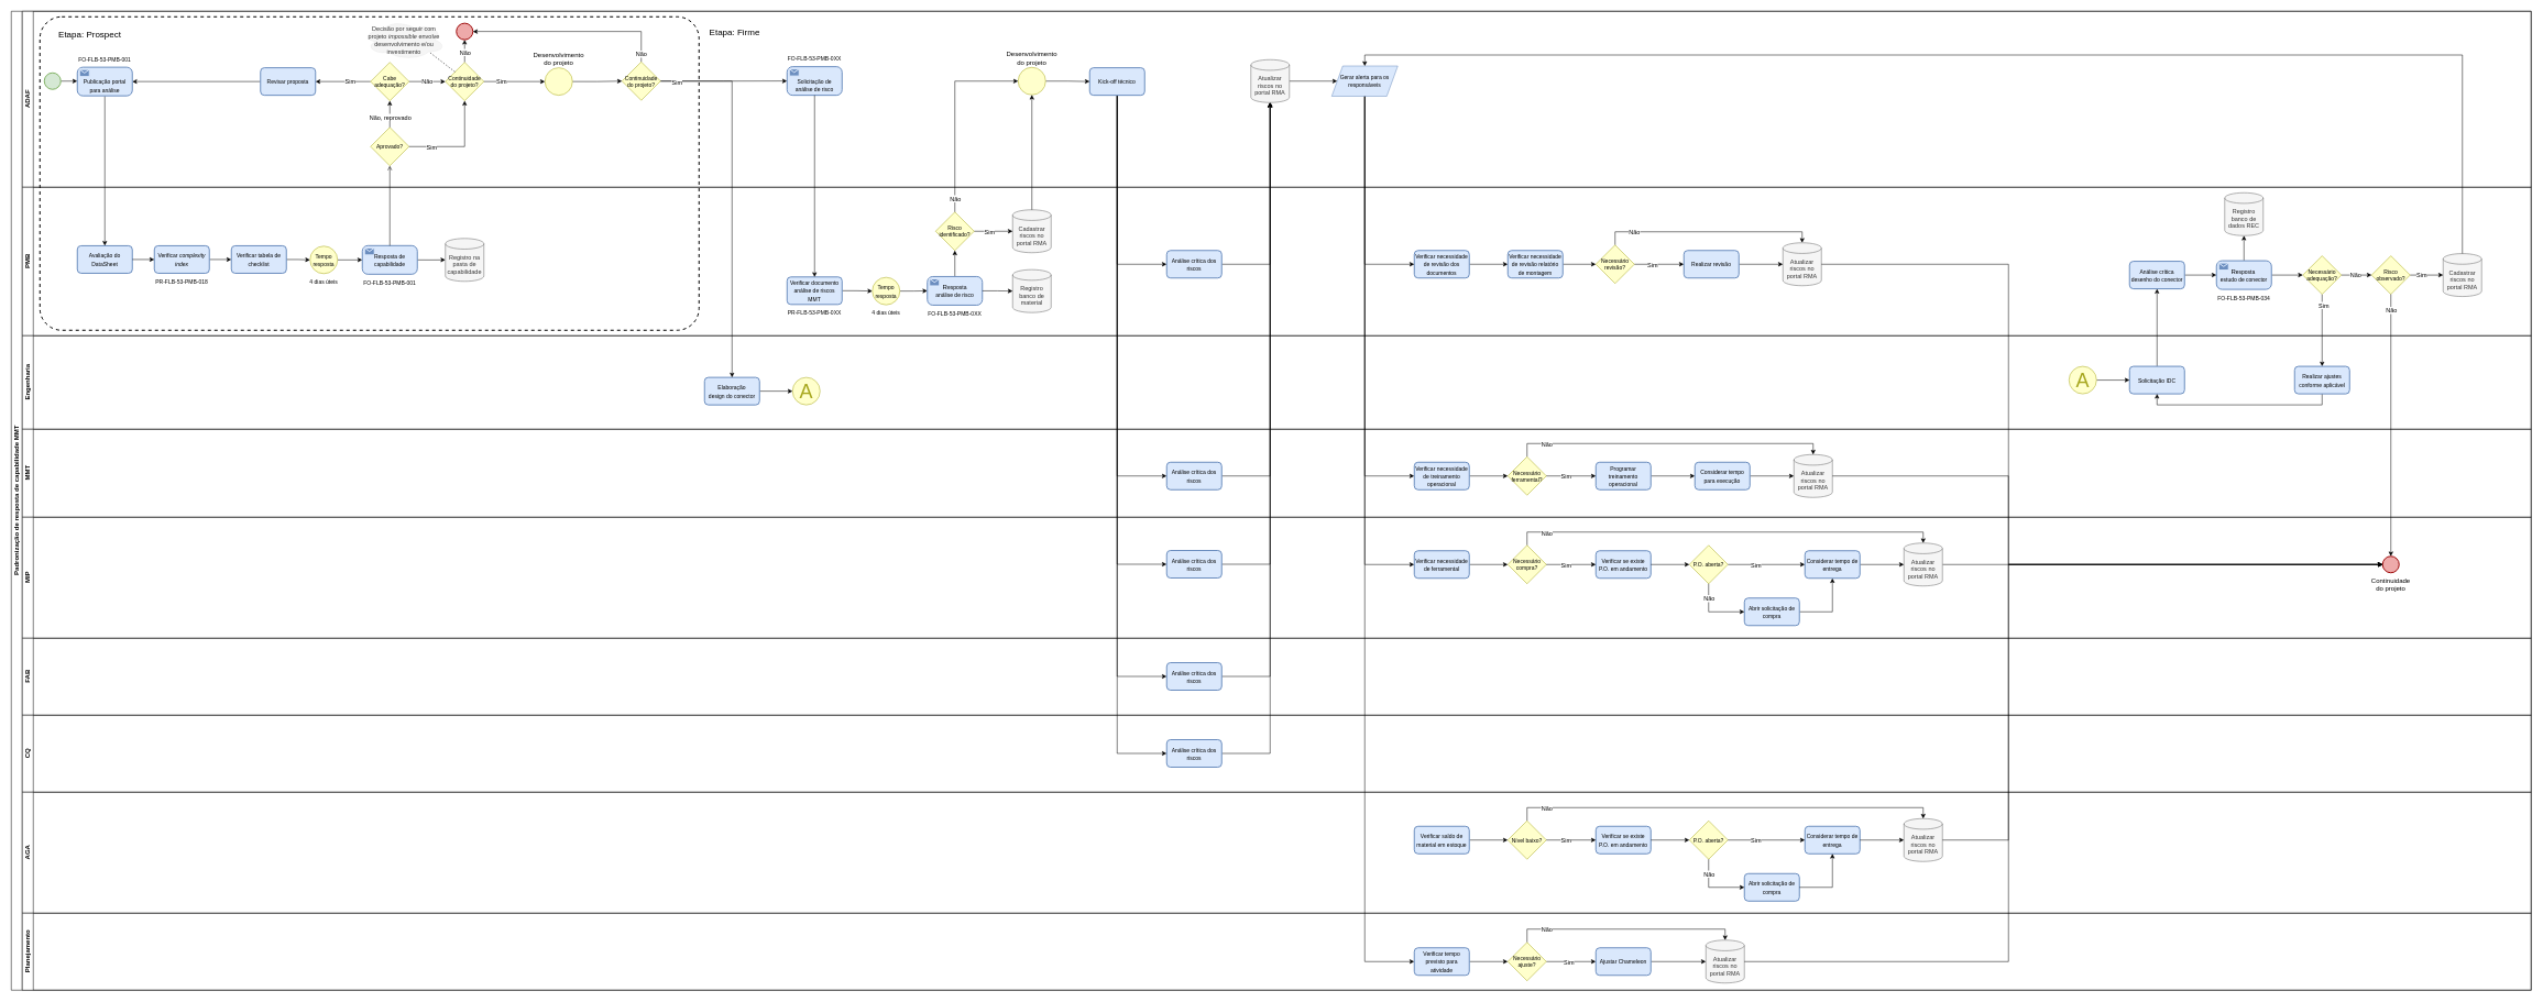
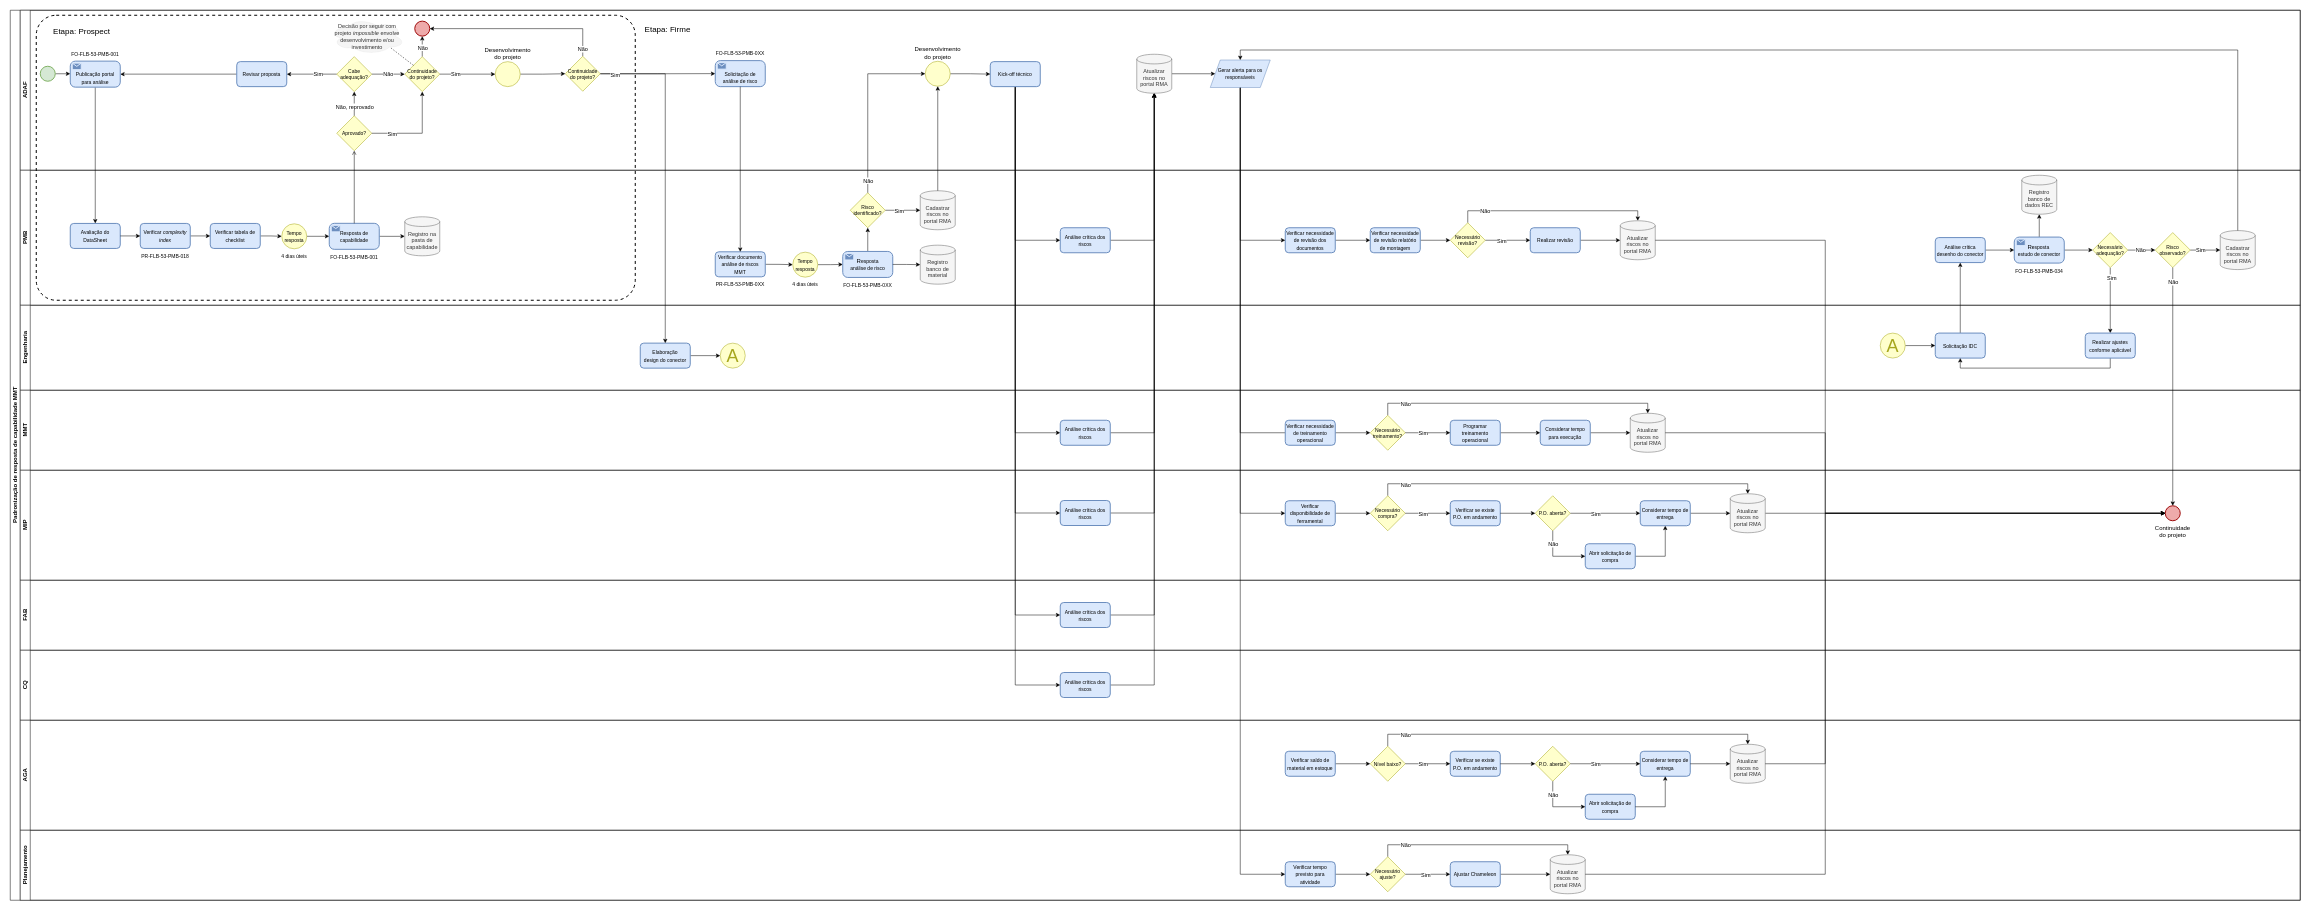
- <mxCell id="14" style="edgeStyle=orthogonalEdgeStyle;rounded=0;orthogonalLoop=1;jettySize=auto;html=1;exitX=0.5;exitY=1;exitDx=0;exitDy=0;entryX=0;entryY=0.5;entryDx=0;entryDy=0;" parent="2" source="36" target="129" edge="1"><mxGeometry relative="1" as="geometry"><mxPoint x="2640" y="398" as="sourcePoint" /></mxGeometry></mxCell>
+ <mxCell id="14" style="edgeStyle=orthogonalEdgeStyle;rounded=0;orthogonalLoop=1;jettySize=auto;html=1;exitX=0.5;exitY=1;exitDx=0;exitDy=0;entryX=0;entryY=0.5;entryDx=0;entryDy=0;endArrow=none;" parent="2" source="36" target="129" edge="1"><mxGeometry relative="1" as="geometry"><mxPoint x="2640" y="398" as="sourcePoint" /></mxGeometry></mxCell>
- <mxCell id="132" value="Necessário ferramental?" style="rhombus;whiteSpace=wrap;html=1;strokeColor=#a6a61d;fontSize=10;fillColor=#ffffcc;" parent="127" vertex="1"><mxGeometry x="2700" y="50" width="70" height="70" as="geometry" /></mxCell>
+ <mxCell id="132" value="Necessário treinamento?" style="rhombus;whiteSpace=wrap;html=1;strokeColor=#a6a61d;fontSize=10;fillColor=#ffffcc;" parent="127" vertex="1"><mxGeometry x="2700" y="50" width="70" height="70" as="geometry" /></mxCell>
- <mxCell id="146" value="&lt;span style=&quot;font-size: 10px;&quot;&gt;Verificar necessidade de ferramental&lt;/span&gt;" style="rounded=1;whiteSpace=wrap;html=1;absoluteArcSize=1;arcSize=14;strokeWidth=2;fillColor=#dae8fc;strokeColor=#6c8ebf;" parent="141" vertex="1"><mxGeometry x="2530" y="61" width="100" height="50" as="geometry" /></mxCell>
+ <mxCell id="146" value="&lt;span style=&quot;font-size: 10px;&quot;&gt;Verificar disponibilidade de ferramental&lt;/span&gt;" style="rounded=1;whiteSpace=wrap;html=1;absoluteArcSize=1;arcSize=14;strokeWidth=2;fillColor=#dae8fc;strokeColor=#6c8ebf;" parent="141" vertex="1"><mxGeometry x="2530" y="61" width="100" height="50" as="geometry" /></mxCell>
